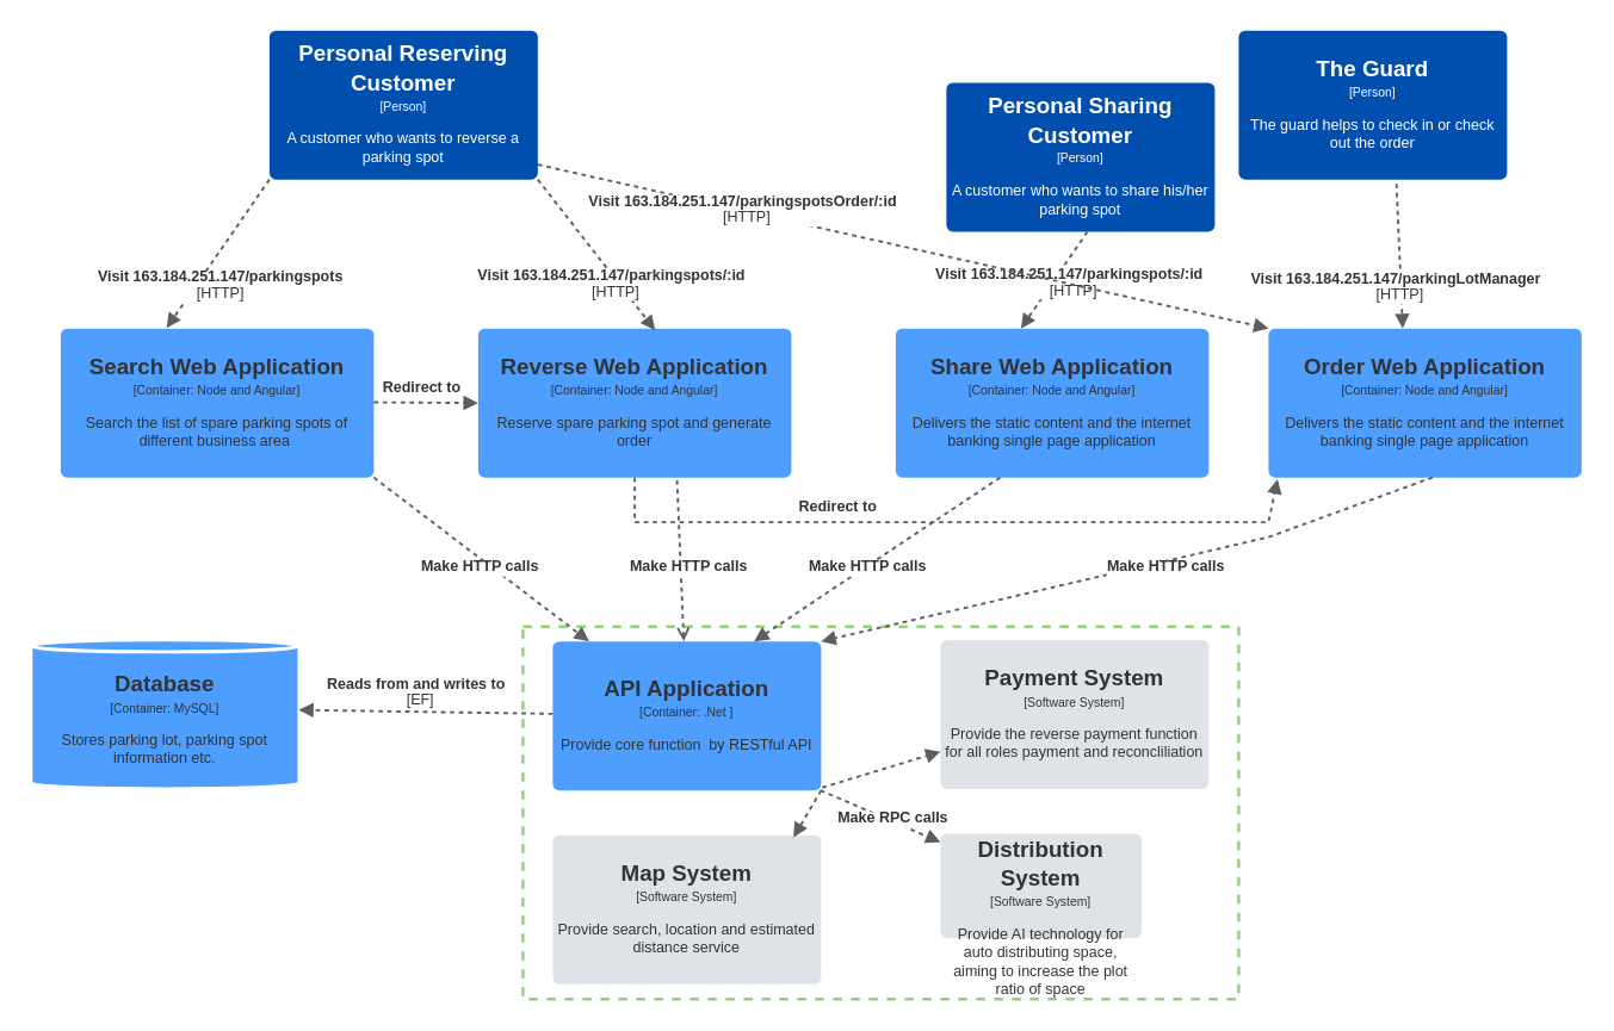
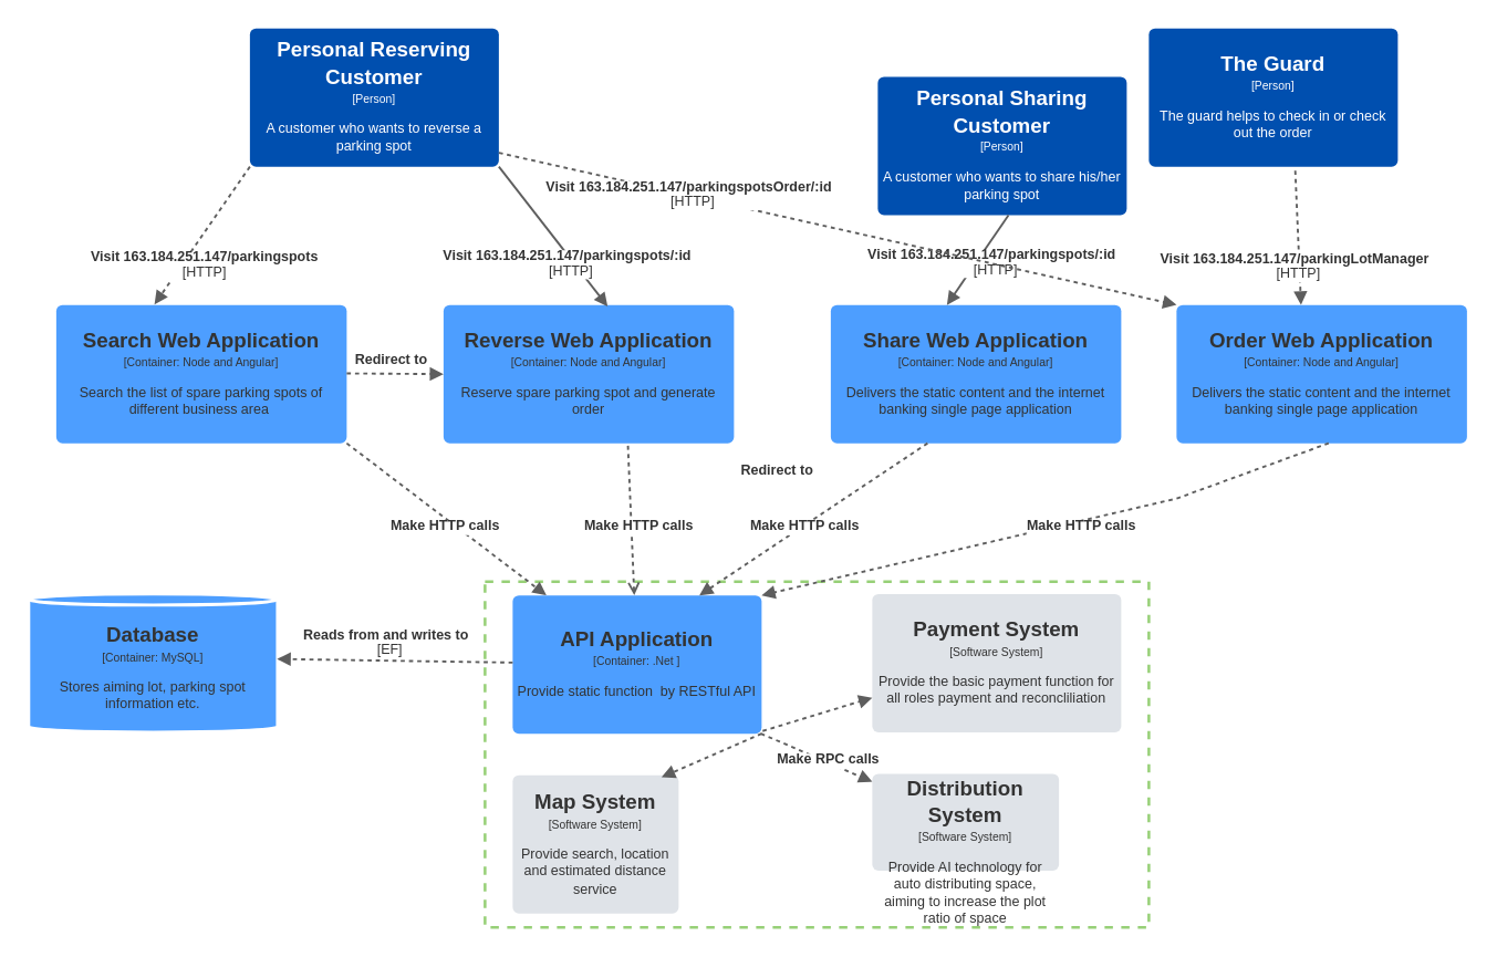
- <mxCell id="17" value="" style="html=1;jettySize=18;whiteSpace=wrap;overflow=block;blockSpacing=1;fontSize=13;strokeColor=#5e5e5e;strokeOpacity=100;dashed=1;fixDash=1;strokeWidth=1.5;rounded=0;startArrow=none;endArrow=block;endFill=1;entryX=0.565;entryY=0.011;entryDx=0;entryDy=0;entryPerimeter=0;exitX=1;exitY=1;exitDx=0;exitDy=0;" parent="1" source="3" target="6" edge="1"><mxGeometry width="100" height="100" relative="1" as="geometry"><Array as="points" /><mxPoint x="380" y="120" as="sourcePoint" /><mxPoint x="430.98" y="209.7" as="targetPoint" /></mxGeometry></mxCell>
+ <mxCell id="17" value="" style="html=1;jettySize=18;whiteSpace=wrap;overflow=block;blockSpacing=1;fontSize=13;strokeColor=#5e5e5e;strokeOpacity=100;dashed=0;fixDash=1;strokeWidth=1.5;rounded=0;startArrow=none;endArrow=block;endFill=1;entryX=0.565;entryY=0.011;entryDx=0;entryDy=0;entryPerimeter=0;exitX=1;exitY=1;exitDx=0;exitDy=0;" parent="1" source="3" target="6" edge="1"><mxGeometry width="100" height="100" relative="1" as="geometry"><Array as="points" /><mxPoint x="380" y="120" as="sourcePoint" /><mxPoint x="430.98" y="209.7" as="targetPoint" /></mxGeometry></mxCell>
- <mxCell id="19" value="" style="html=1;jettySize=18;whiteSpace=wrap;overflow=block;blockSpacing=1;fontSize=13;strokeColor=#5e5e5e;strokeOpacity=100;dashed=1;fixDash=1;strokeWidth=1.5;rounded=0;startArrow=none;endArrow=block;endFill=1;exitX=0.525;exitY=1.001;exitDx=0;exitDy=0;exitPerimeter=0;entryX=0.4;entryY=0;entryDx=0;entryDy=0;entryPerimeter=0;" parent="1" source="4" target="9" edge="1"><mxGeometry width="100" height="100" relative="1" as="geometry"><Array as="points" /><mxPoint x="710" y="130" as="sourcePoint" /><mxPoint x="684" y="210" as="targetPoint" /></mxGeometry></mxCell>
+ <mxCell id="19" value="" style="html=1;jettySize=18;whiteSpace=wrap;overflow=block;blockSpacing=1;fontSize=13;strokeColor=#5e5e5e;strokeOpacity=100;dashed=0;fixDash=1;strokeWidth=1.5;rounded=0;startArrow=none;endArrow=block;endFill=1;exitX=0.525;exitY=1.001;exitDx=0;exitDy=0;exitPerimeter=0;entryX=0.4;entryY=0;entryDx=0;entryDy=0;entryPerimeter=0;" parent="1" source="4" target="9" edge="1"><mxGeometry width="100" height="100" relative="1" as="geometry"><Array as="points" /><mxPoint x="710" y="130" as="sourcePoint" /><mxPoint x="684" y="210" as="targetPoint" /></mxGeometry></mxCell>
- <mxCell id="26" value="" style="html=1;jettySize=18;whiteSpace=wrap;overflow=block;blockSpacing=1;fontSize=13;strokeColor=#5e5e5e;strokeOpacity=100;dashed=1;fixDash=1;strokeWidth=1.5;rounded=0;startArrow=none;endArrow=block;endFill=1;exitX=0.5;exitY=1;exitDx=0;exitDy=0;entryX=0.029;entryY=1.011;entryDx=0;entryDy=0;entryPerimeter=0;" parent="1" source="6" target="8" edge="1"><mxGeometry width="100" height="100" relative="1" as="geometry"><Array as="points"><mxPoint x="425" y="350" /><mxPoint x="560" y="350" /><mxPoint x="680" y="350" /><mxPoint x="810" y="350" /><mxPoint x="850" y="350" /></Array><mxPoint x="410" y="360" as="sourcePoint" /><mxPoint x="900" y="320" as="targetPoint" /></mxGeometry></mxCell>
- <mxCell id="12" value="&lt;div style=&quot;display: flex; justify-content: center; text-align: center; align-items: baseline; font-size: 0; line-height: 1.25;margin-top: -2px;&quot;&gt;&lt;span&gt;&lt;span style=&quot;font-size:15px;color:#333333;font-weight: bold;&quot;&gt;Payment System&lt;/span&gt;&lt;span style=&quot;font-size:16.7px;color:#333333;&quot;&gt;&lt;br&gt;&lt;/span&gt;&lt;span style=&quot;font-size:8.3px;color:#333333;&quot;&gt;[Software System]&lt;br&gt;&lt;br&gt;&lt;/span&gt;&lt;span style=&quot;font-size:10px;color:#333333;&quot;&gt; Provide the reverse payment function for all roles payment and reconcliliation&lt;/span&gt;&lt;/span&gt;&lt;/div&gt;" style="html=1;overflow=block;blockSpacing=1;whiteSpace=wrap;fontSize=13;spacing=3.8;strokeOpacity=0;fillOpacity=100;rounded=1;absoluteArcSize=1;arcSize=9;fillColor=#dfe3e8;strokeWidth=2.3;" parent="1" vertex="1"><mxGeometry x="630" y="429" width="180" height="100" as="geometry" /></mxCell>
+ <mxCell id="12" value="&lt;div style=&quot;display: flex; justify-content: center; text-align: center; align-items: baseline; font-size: 0; line-height: 1.25;margin-top: -2px;&quot;&gt;&lt;span&gt;&lt;span style=&quot;font-size:15px;color:#333333;font-weight: bold;&quot;&gt;Payment System&lt;/span&gt;&lt;span style=&quot;font-size:16.7px;color:#333333;&quot;&gt;&lt;br&gt;&lt;/span&gt;&lt;span style=&quot;font-size:8.3px;color:#333333;&quot;&gt;[Software System]&lt;br&gt;&lt;br&gt;&lt;/span&gt;&lt;span style=&quot;font-size:10px;color:#333333;&quot;&gt; Provide the basic payment function for all roles payment and reconcliliation&lt;/span&gt;&lt;/span&gt;&lt;/div&gt;" style="html=1;overflow=block;blockSpacing=1;whiteSpace=wrap;fontSize=13;spacing=3.8;strokeOpacity=0;fillOpacity=100;rounded=1;absoluteArcSize=1;arcSize=9;fillColor=#dfe3e8;strokeWidth=2.3;" parent="1" vertex="1"><mxGeometry x="630" y="429" width="180" height="100" as="geometry" /></mxCell>
- <mxCell id="10" value="&lt;div style=&quot;display: flex; justify-content: center; text-align: center; align-items: baseline; font-size: 0; line-height: 1.25;margin-top: -2px;&quot;&gt;&lt;span&gt;&lt;span style=&quot;font-size:15px;color:#333333;font-weight: bold;&quot;&gt;API Application&lt;/span&gt;&lt;span style=&quot;font-size:16.7px;color:#333333;&quot;&gt;&lt;br&gt;&lt;/span&gt;&lt;span style=&quot;font-size:8.3px;color:#333333;&quot;&gt;[Container: .Net ]&lt;br&gt;&lt;br&gt;&lt;/span&gt;&lt;span style=&quot;font-size:10px;color:#333333;&quot;&gt; Provide core function&amp;nbsp; by RESTful API&lt;/span&gt;&lt;/span&gt;&lt;/div&gt;" style="html=1;overflow=block;blockSpacing=1;whiteSpace=wrap;fontSize=13;spacing=3.8;strokeOpacity=0;fillOpacity=100;rounded=1;absoluteArcSize=1;arcSize=9;fillColor=#4d9eff;strokeWidth=2.3;" parent="1" vertex="1"><mxGeometry x="370" y="430" width="180" height="100" as="geometry" /></mxCell>
+ <mxCell id="10" value="&lt;div style=&quot;display: flex; justify-content: center; text-align: center; align-items: baseline; font-size: 0; line-height: 1.25;margin-top: -2px;&quot;&gt;&lt;span&gt;&lt;span style=&quot;font-size:15px;color:#333333;font-weight: bold;&quot;&gt;API Application&lt;/span&gt;&lt;span style=&quot;font-size:16.7px;color:#333333;&quot;&gt;&lt;br&gt;&lt;/span&gt;&lt;span style=&quot;font-size:8.3px;color:#333333;&quot;&gt;[Container: .Net ]&lt;br&gt;&lt;br&gt;&lt;/span&gt;&lt;span style=&quot;font-size:10px;color:#333333;&quot;&gt; Provide static function&amp;nbsp; by RESTful API&lt;/span&gt;&lt;/span&gt;&lt;/div&gt;" style="html=1;overflow=block;blockSpacing=1;whiteSpace=wrap;fontSize=13;spacing=3.8;strokeOpacity=0;fillOpacity=100;rounded=1;absoluteArcSize=1;arcSize=9;fillColor=#4d9eff;strokeWidth=2.3;" parent="1" vertex="1"><mxGeometry x="370" y="430" width="180" height="100" as="geometry" /></mxCell>
- <mxCell id="11" value="&lt;div style=&quot;display: flex; justify-content: center; text-align: center; align-items: baseline; font-size: 0; line-height: 1.25;margin-top: -2px;&quot;&gt;&lt;span&gt;&lt;span style=&quot;font-size:15px;color:#333333;font-weight: bold;&quot;&gt;Database&lt;/span&gt;&lt;span style=&quot;font-size:16.7px;color:#333333;&quot;&gt;&lt;br&gt;&lt;/span&gt;&lt;span style=&quot;font-size:8.3px;color:#333333;&quot;&gt;[Container: MySQL]&lt;br&gt;&lt;br&gt;&lt;/span&gt;&lt;span style=&quot;font-size:10px;color:#333333;&quot;&gt; Stores parking lot, parking spot information etc.&lt;/span&gt;&lt;/span&gt;&lt;/div&gt;" style="html=1;overflow=block;blockSpacing=1;whiteSpace=wrap;shape=cylinder3;size=4;anchorPointDirection=0;boundedLbl=1;fontSize=13;spacing=3.8;strokeColor=#ffffff;strokeOpacity=100;fillOpacity=100;rounded=1;absoluteArcSize=1;arcSize=9;fillColor=#4d9eff;strokeWidth=2.3;" parent="1" vertex="1"><mxGeometry x="20" y="429" width="180" height="100" as="geometry" /></mxCell>
+ <mxCell id="11" value="&lt;div style=&quot;display: flex; justify-content: center; text-align: center; align-items: baseline; font-size: 0; line-height: 1.25;margin-top: -2px;&quot;&gt;&lt;span&gt;&lt;span style=&quot;font-size:15px;color:#333333;font-weight: bold;&quot;&gt;Database&lt;/span&gt;&lt;span style=&quot;font-size:16.7px;color:#333333;&quot;&gt;&lt;br&gt;&lt;/span&gt;&lt;span style=&quot;font-size:8.3px;color:#333333;&quot;&gt;[Container: MySQL]&lt;br&gt;&lt;br&gt;&lt;/span&gt;&lt;span style=&quot;font-size:10px;color:#333333;&quot;&gt; Stores aiming lot, parking spot information etc.&lt;/span&gt;&lt;/span&gt;&lt;/div&gt;" style="html=1;overflow=block;blockSpacing=1;whiteSpace=wrap;shape=cylinder3;size=4;anchorPointDirection=0;boundedLbl=1;fontSize=13;spacing=3.8;strokeColor=#ffffff;strokeOpacity=100;fillOpacity=100;rounded=1;absoluteArcSize=1;arcSize=9;fillColor=#4d9eff;strokeWidth=2.3;" parent="1" vertex="1"><mxGeometry x="20" y="429" width="180" height="100" as="geometry" /></mxCell>
- <mxCell id="13" value="&lt;div style=&quot;display: flex; justify-content: center; text-align: center; align-items: baseline; font-size: 0; line-height: 1.25;margin-top: -2px;&quot;&gt;&lt;span&gt;&lt;span style=&quot;font-size:15px;color:#333333;font-weight: bold;&quot;&gt;Map System&lt;/span&gt;&lt;span style=&quot;font-size:16.7px;color:#333333;&quot;&gt;&lt;br&gt;&lt;/span&gt;&lt;span style=&quot;font-size:8.3px;color:#333333;&quot;&gt;[Software System]&lt;br&gt;&lt;br&gt;&lt;/span&gt;&lt;span style=&quot;font-size:10px;color:#333333;&quot;&gt; Provide search, location and estimated distance service&lt;/span&gt;&lt;/span&gt;&lt;/div&gt;" style="html=1;overflow=block;blockSpacing=1;whiteSpace=wrap;fontSize=13;spacing=3.8;strokeOpacity=0;fillOpacity=100;rounded=1;absoluteArcSize=1;arcSize=9;fillColor=#dfe3e8;strokeWidth=2.3;" parent="1" vertex="1"><mxGeometry x="370" y="560" width="180" height="100" as="geometry" /></mxCell>
+ <mxCell id="13" value="&lt;div style=&quot;display: flex; justify-content: center; text-align: center; align-items: baseline; font-size: 0; line-height: 1.25;margin-top: -2px;&quot;&gt;&lt;span&gt;&lt;span style=&quot;font-size:15px;color:#333333;font-weight: bold;&quot;&gt;Map System&lt;/span&gt;&lt;span style=&quot;font-size:16.7px;color:#333333;&quot;&gt;&lt;br&gt;&lt;/span&gt;&lt;span style=&quot;font-size:8.3px;color:#333333;&quot;&gt;[Software System]&lt;br&gt;&lt;br&gt;&lt;/span&gt;&lt;span style=&quot;font-size:10px;color:#333333;&quot;&gt; Provide search, location and estimated distance service&lt;/span&gt;&lt;/span&gt;&lt;/div&gt;" style="html=1;overflow=block;blockSpacing=1;whiteSpace=wrap;fontSize=13;spacing=3.8;strokeOpacity=0;fillOpacity=100;rounded=1;absoluteArcSize=1;arcSize=9;fillColor=#dfe3e8;strokeWidth=2.3;" parent="1" vertex="1"><mxGeometry x="370" y="560" width="120" height="100" as="geometry" /></mxCell>
